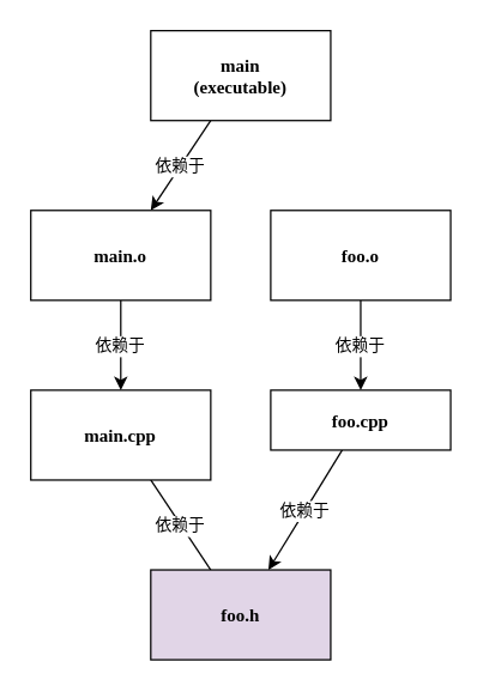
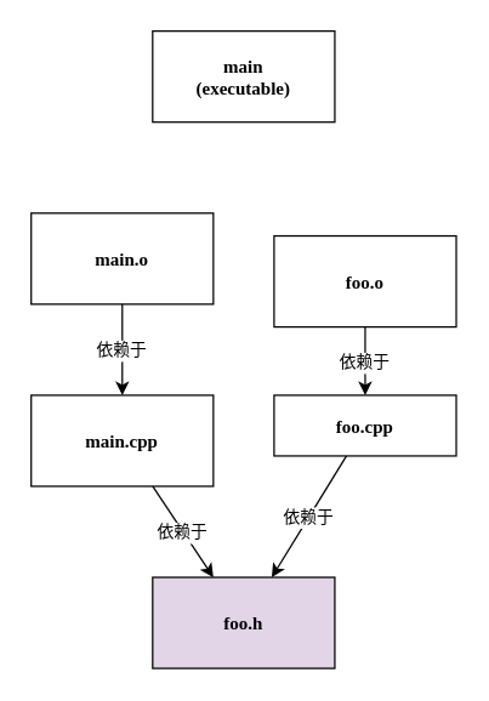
- <mxCell id="2" value="依赖于" style="rounded=0;orthogonalLoop=1;jettySize=auto;labelBackgroundColor=default;fontFamily=serif;" edge="1" parent="1" source="3" target="5"><mxGeometry relative="1" as="geometry" /></mxCell>
- <mxCell id="7" value="foo.o" style="rounded=0;labelBackgroundColor=none;fontFamily=sans-serif;fontStyle=1" vertex="1" parent="1"><mxGeometry x="180" y="140" width="120" height="60" as="geometry" /></mxCell>
+ <mxCell id="7" value="foo.o" style="rounded=0;labelBackgroundColor=none;fontFamily=sans-serif;fontStyle=1" vertex="1" parent="1"><mxGeometry x="180" y="155" width="120" height="60" as="geometry" /></mxCell>
- <mxCell id="8" value="依赖于" style="edgeStyle=none;rounded=0;orthogonalLoop=1;jettySize=auto;labelBackgroundColor=default;fontFamily=serif;endArrow=none;" edge="1" parent="1" source="9" target="12"><mxGeometry relative="1" as="geometry" /></mxCell>
+ <mxCell id="8" value="依赖于" style="edgeStyle=none;rounded=0;orthogonalLoop=1;jettySize=auto;labelBackgroundColor=default;fontFamily=serif;" edge="1" parent="1" source="9" target="12"><mxGeometry relative="1" as="geometry" /></mxCell>
